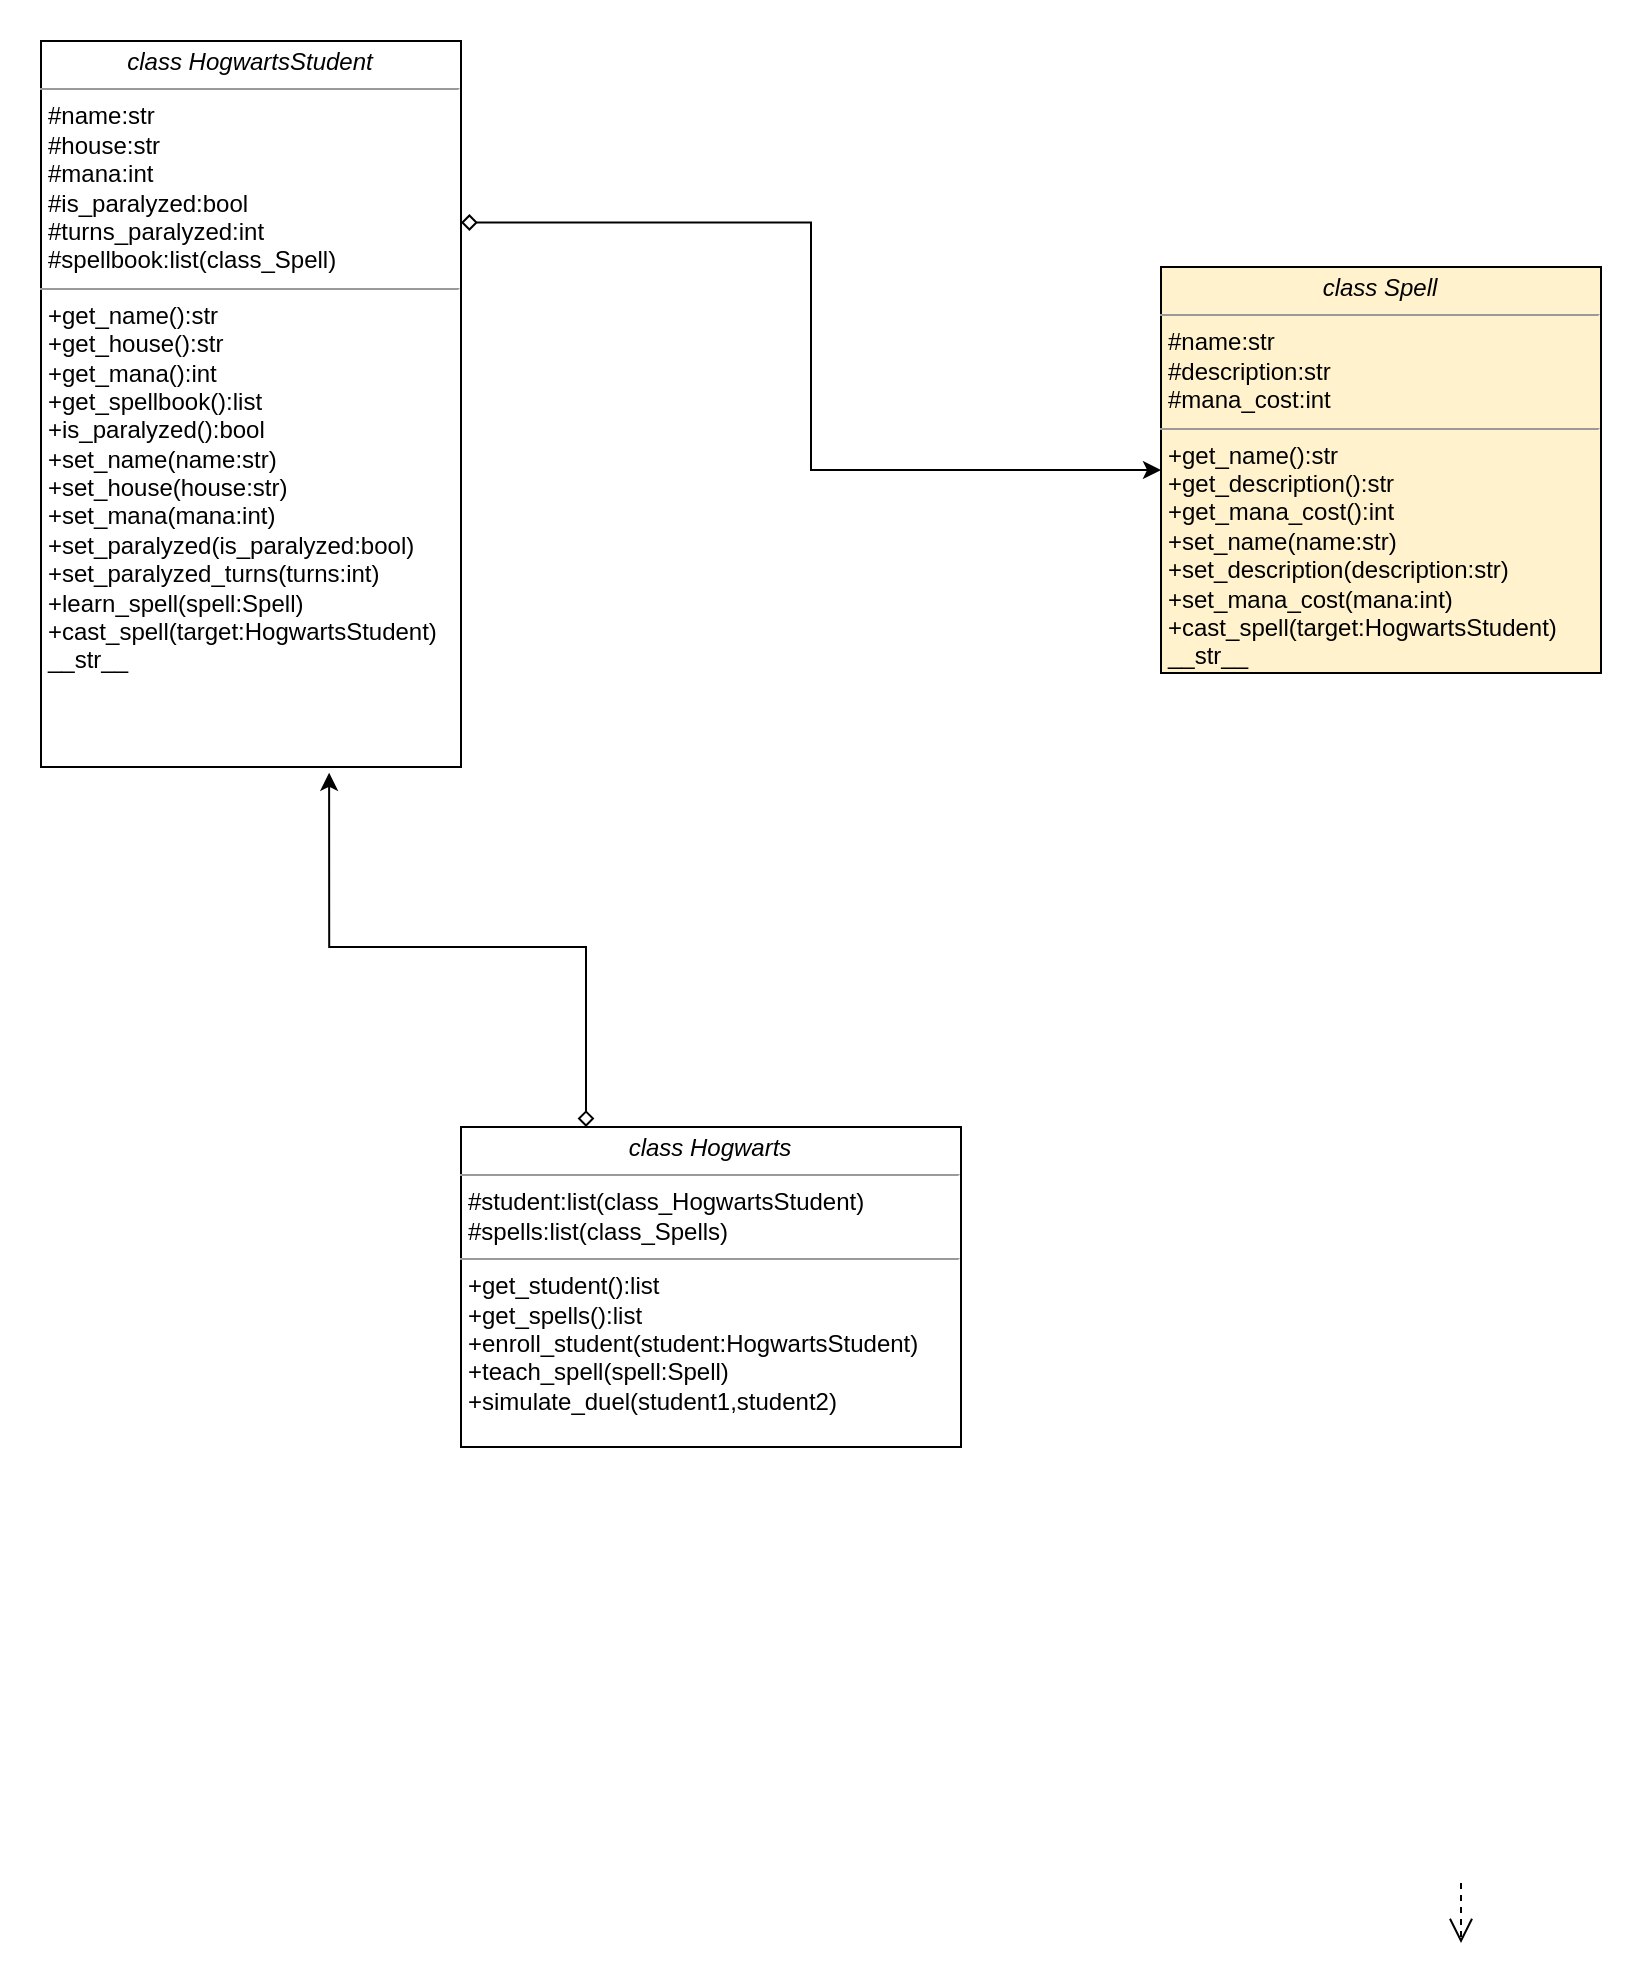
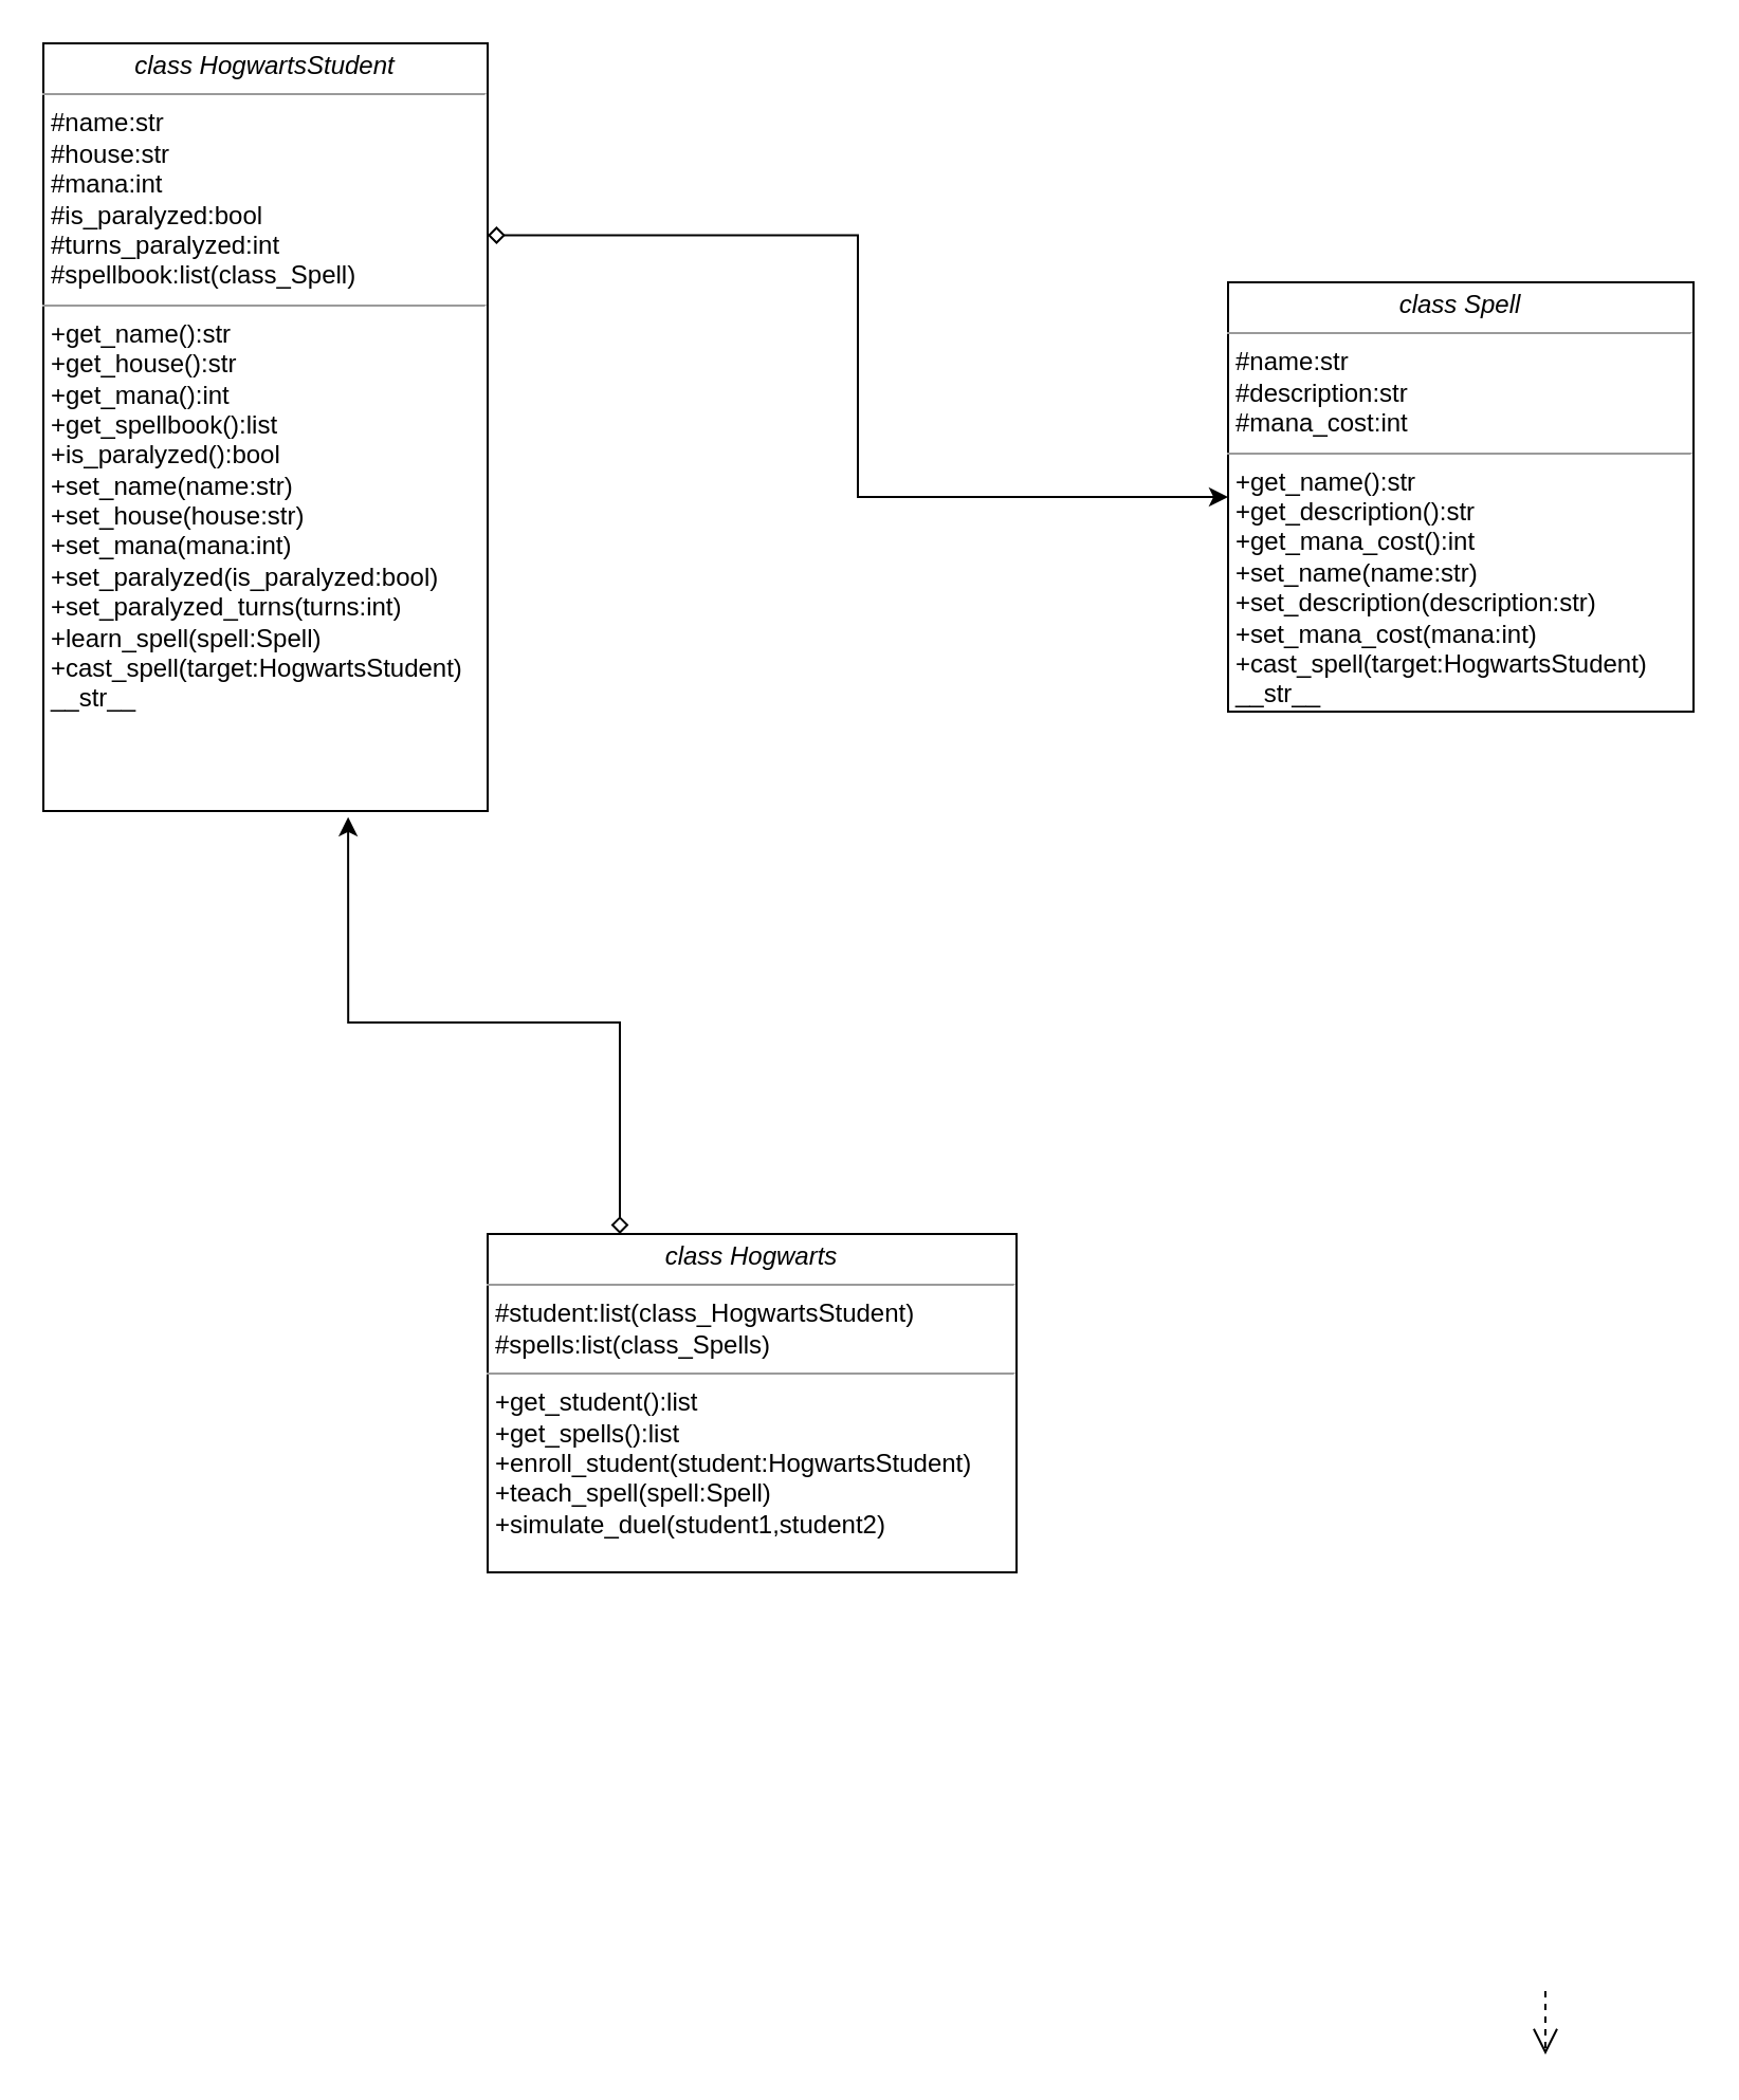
- <mxCell id="5" value="&lt;p style=&quot;margin:0px;margin-top:4px;text-align:center;&quot;&gt;&lt;i&gt;class Spell&lt;/i&gt;&lt;/p&gt;&lt;hr size=&quot;1&quot;&gt;&lt;p style=&quot;margin:0px;margin-left:4px;&quot;&gt;#name:str&lt;/p&gt;&lt;p style=&quot;margin:0px;margin-left:4px;&quot;&gt;#description:str&lt;/p&gt;&lt;p style=&quot;margin:0px;margin-left:4px;&quot;&gt;#mana_cost:int&lt;/p&gt;&lt;hr size=&quot;1&quot;&gt;&lt;p style=&quot;margin:0px;margin-left:4px;&quot;&gt;+get_name():str&lt;/p&gt;&lt;p style=&quot;margin:0px;margin-left:4px;&quot;&gt;+get_description():str&lt;/p&gt;&lt;p style=&quot;margin:0px;margin-left:4px;&quot;&gt;+get_mana_cost():int&lt;/p&gt;&lt;p style=&quot;margin:0px;margin-left:4px;&quot;&gt;+set_name(name:str)&lt;/p&gt;&lt;p style=&quot;margin:0px;margin-left:4px;&quot;&gt;+set_description(description:str)&lt;/p&gt;&lt;p style=&quot;margin:0px;margin-left:4px;&quot;&gt;+set_mana_cost(mana:int)&lt;/p&gt;&lt;p style=&quot;margin:0px;margin-left:4px;&quot;&gt;+cast_spell(target:HogwartsStudent)&lt;/p&gt;&lt;p style=&quot;margin:0px;margin-left:4px;&quot;&gt;__str__&lt;/p&gt;" style="verticalAlign=top;align=left;overflow=fill;fontSize=12;fontFamily=Helvetica;html=1;rounded=0;shadow=0;comic=0;labelBackgroundColor=none;strokeWidth=1;fillColor=#fff2cc;" vertex="1" parent="1"><mxGeometry x="580" y="133" width="220" height="203" as="geometry" /></mxCell>
+ <mxCell id="5" value="&lt;p style=&quot;margin:0px;margin-top:4px;text-align:center;&quot;&gt;&lt;i&gt;class Spell&lt;/i&gt;&lt;/p&gt;&lt;hr size=&quot;1&quot;&gt;&lt;p style=&quot;margin:0px;margin-left:4px;&quot;&gt;#name:str&lt;/p&gt;&lt;p style=&quot;margin:0px;margin-left:4px;&quot;&gt;#description:str&lt;/p&gt;&lt;p style=&quot;margin:0px;margin-left:4px;&quot;&gt;#mana_cost:int&lt;/p&gt;&lt;hr size=&quot;1&quot;&gt;&lt;p style=&quot;margin:0px;margin-left:4px;&quot;&gt;+get_name():str&lt;/p&gt;&lt;p style=&quot;margin:0px;margin-left:4px;&quot;&gt;+get_description():str&lt;/p&gt;&lt;p style=&quot;margin:0px;margin-left:4px;&quot;&gt;+get_mana_cost():int&lt;/p&gt;&lt;p style=&quot;margin:0px;margin-left:4px;&quot;&gt;+set_name(name:str)&lt;/p&gt;&lt;p style=&quot;margin:0px;margin-left:4px;&quot;&gt;+set_description(description:str)&lt;/p&gt;&lt;p style=&quot;margin:0px;margin-left:4px;&quot;&gt;+set_mana_cost(mana:int)&lt;/p&gt;&lt;p style=&quot;margin:0px;margin-left:4px;&quot;&gt;+cast_spell(target:HogwartsStudent)&lt;/p&gt;&lt;p style=&quot;margin:0px;margin-left:4px;&quot;&gt;__str__&lt;/p&gt;" style="verticalAlign=top;align=left;overflow=fill;fontSize=12;fontFamily=Helvetica;html=1;rounded=0;shadow=0;comic=0;labelBackgroundColor=none;strokeWidth=1" vertex="1" parent="1"><mxGeometry x="580" y="133" width="220" height="203" as="geometry" /></mxCell>
- <mxCell id="6" value="&lt;p style=&quot;margin:0px;margin-top:4px;text-align:center;&quot;&gt;&lt;i&gt;class Hogwarts&lt;/i&gt;&lt;/p&gt;&lt;hr size=&quot;1&quot;&gt;&lt;p style=&quot;margin:0px;margin-left:4px;&quot;&gt;#student:list(class_HogwartsStudent)&lt;/p&gt;&lt;p style=&quot;margin:0px;margin-left:4px;&quot;&gt;#spells:list(class_Spells)&lt;/p&gt;&lt;hr size=&quot;1&quot;&gt;&lt;p style=&quot;margin:0px;margin-left:4px;&quot;&gt;+get_student():list&lt;/p&gt;&lt;p style=&quot;margin:0px;margin-left:4px;&quot;&gt;+get_spells():list&lt;/p&gt;&lt;p style=&quot;margin:0px;margin-left:4px;&quot;&gt;+enroll_student(student:HogwartsStudent)&lt;/p&gt;&lt;p style=&quot;margin:0px;margin-left:4px;&quot;&gt;+teach_spell(spell:Spell)&lt;/p&gt;&lt;p style=&quot;margin:0px;margin-left:4px;&quot;&gt;+simulate_duel(student1,student2)&lt;/p&gt;&lt;p style=&quot;margin:0px;margin-left:4px;&quot;&gt;&lt;br&gt;&lt;/p&gt;" style="verticalAlign=top;align=left;overflow=fill;fontSize=12;fontFamily=Helvetica;html=1;rounded=0;shadow=0;comic=0;labelBackgroundColor=none;strokeWidth=1" vertex="1" parent="1"><mxGeometry x="230" y="563" width="250" height="160" as="geometry" /></mxCell>
+ <mxCell id="6" value="&lt;p style=&quot;margin:0px;margin-top:4px;text-align:center;&quot;&gt;&lt;i&gt;class Hogwarts&lt;/i&gt;&lt;/p&gt;&lt;hr size=&quot;1&quot;&gt;&lt;p style=&quot;margin:0px;margin-left:4px;&quot;&gt;#student:list(class_HogwartsStudent)&lt;/p&gt;&lt;p style=&quot;margin:0px;margin-left:4px;&quot;&gt;#spells:list(class_Spells)&lt;/p&gt;&lt;hr size=&quot;1&quot;&gt;&lt;p style=&quot;margin:0px;margin-left:4px;&quot;&gt;+get_student():list&lt;/p&gt;&lt;p style=&quot;margin:0px;margin-left:4px;&quot;&gt;+get_spells():list&lt;/p&gt;&lt;p style=&quot;margin:0px;margin-left:4px;&quot;&gt;+enroll_student(student:HogwartsStudent)&lt;/p&gt;&lt;p style=&quot;margin:0px;margin-left:4px;&quot;&gt;+teach_spell(spell:Spell)&lt;/p&gt;&lt;p style=&quot;margin:0px;margin-left:4px;&quot;&gt;+simulate_duel(student1,student2)&lt;/p&gt;&lt;p style=&quot;margin:0px;margin-left:4px;&quot;&gt;&lt;br&gt;&lt;/p&gt;" style="verticalAlign=top;align=left;overflow=fill;fontSize=12;fontFamily=Helvetica;html=1;rounded=0;shadow=0;comic=0;labelBackgroundColor=none;strokeWidth=1" vertex="1" parent="1"><mxGeometry x="230" y="583" width="250" height="160" as="geometry" /></mxCell>
